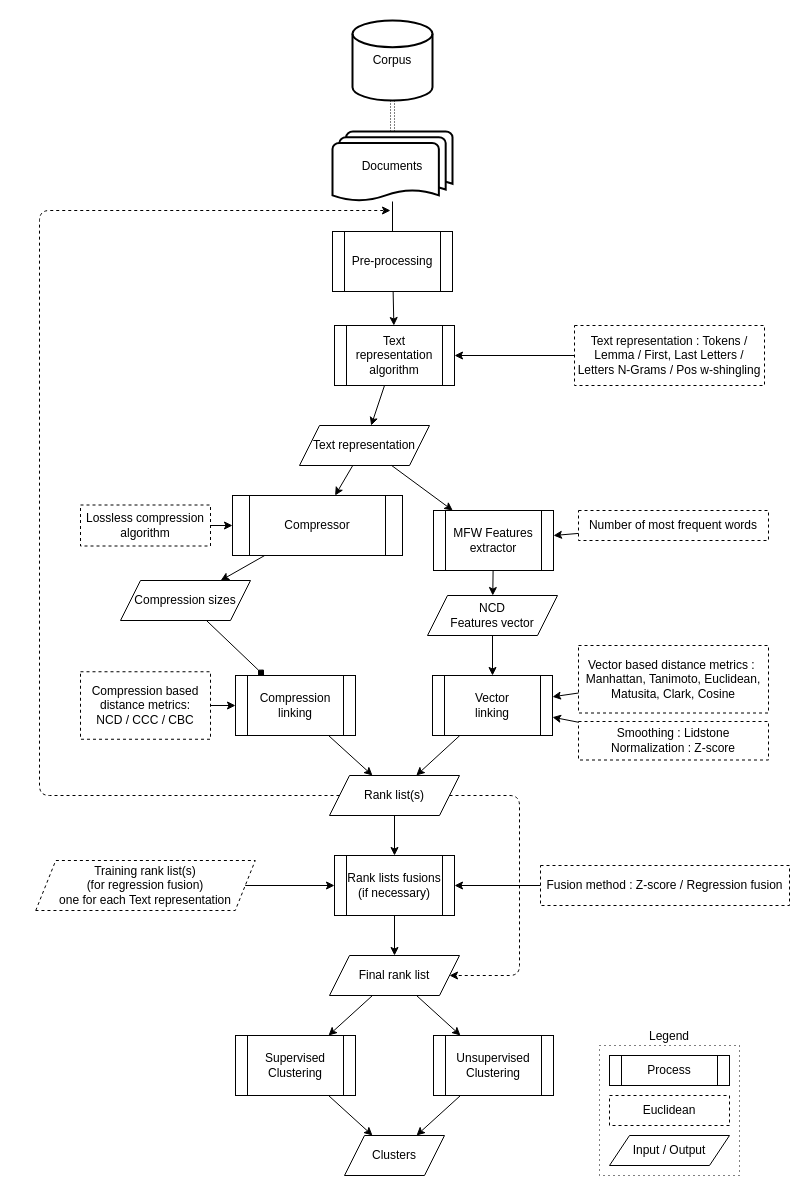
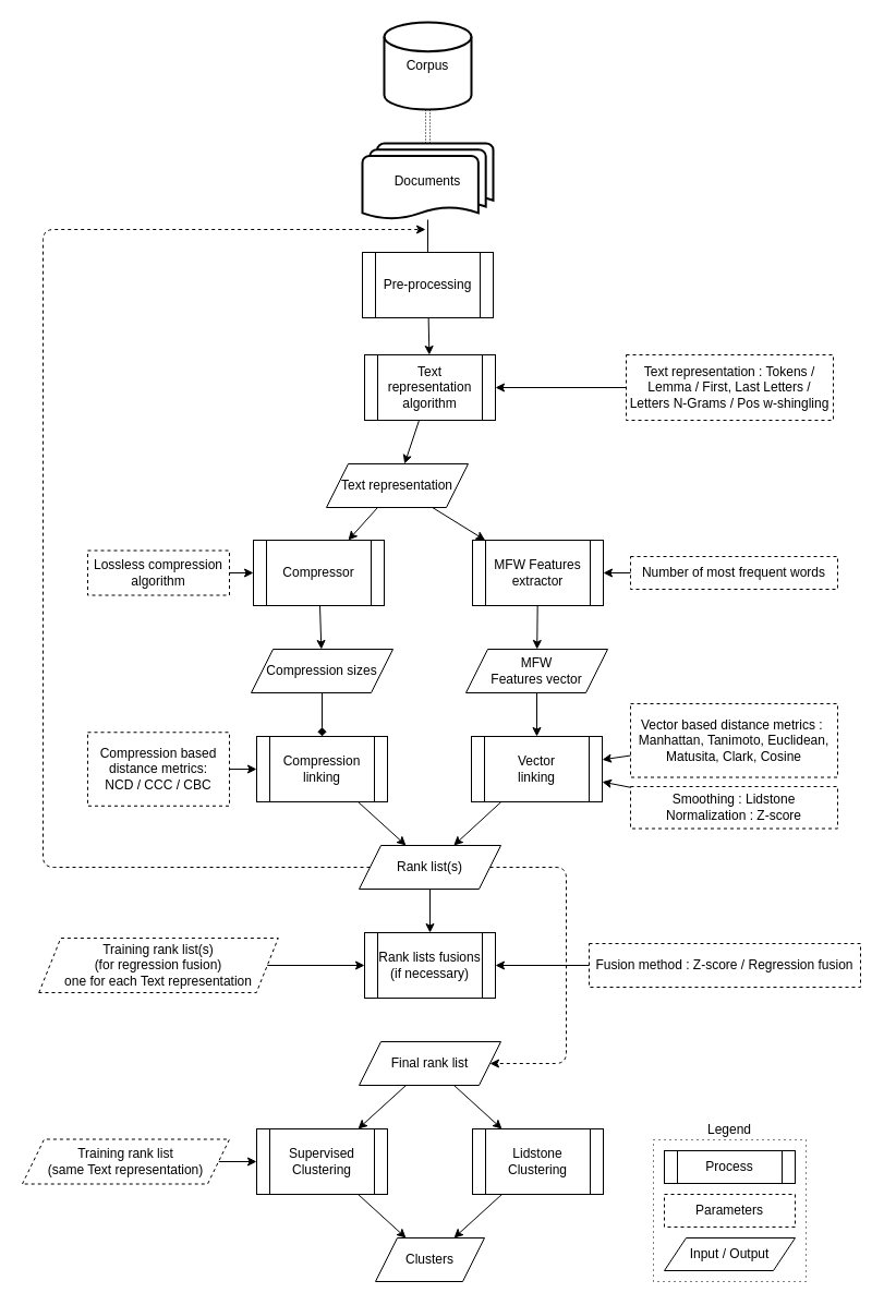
- <mxCell id="25" value="Compressor" style="shape=process;whiteSpace=wrap;html=1;backgroundOutline=1;" parent="1" vertex="1"><mxGeometry x="232" y="495" width="170" height="60" as="geometry" /></mxCell>
+ <mxCell id="25" value="Compressor" style="shape=process;whiteSpace=wrap;html=1;backgroundOutline=1;" parent="1" vertex="1"><mxGeometry x="232" y="495" width="120" height="60" as="geometry" /></mxCell>
- <mxCell id="30" value="MFW Features&lt;br&gt;extractor" style="shape=process;whiteSpace=wrap;html=1;backgroundOutline=1;" parent="1" vertex="1"><mxGeometry x="433" y="510" width="120" height="60" as="geometry" /></mxCell>
+ <mxCell id="30" value="MFW Features&lt;br&gt;extractor" style="shape=process;whiteSpace=wrap;html=1;backgroundOutline=1;" parent="1" vertex="1"><mxGeometry x="433" y="495" width="120" height="60" as="geometry" /></mxCell>
- <mxCell id="24" value="Compression sizes" style="shape=parallelogram;perimeter=parallelogramPerimeter;whiteSpace=wrap;html=1;fixedSize=1;" parent="1" vertex="1"><mxGeometry x="120" y="580" width="130" height="40" as="geometry" /></mxCell>
+ <mxCell id="24" value="Compression sizes" style="shape=parallelogram;perimeter=parallelogramPerimeter;whiteSpace=wrap;html=1;fixedSize=1;" parent="1" vertex="1"><mxGeometry x="230" y="595" width="130" height="40" as="geometry" /></mxCell>
- <mxCell id="7" value="NCD&lt;br&gt;Features vector" style="shape=parallelogram;perimeter=parallelogramPerimeter;whiteSpace=wrap;html=1;fixedSize=1;" parent="1" vertex="1"><mxGeometry x="427" y="595" width="130" height="40" as="geometry" /></mxCell>
+ <mxCell id="7" value="MFW&lt;br&gt;Features vector" style="shape=parallelogram;perimeter=parallelogramPerimeter;whiteSpace=wrap;html=1;fixedSize=1;" parent="1" vertex="1"><mxGeometry x="427" y="595" width="130" height="40" as="geometry" /></mxCell>
- <mxCell id="16" value="" style="endArrow=classic;html=1;" parent="1" source="9" target="10" edge="1"><mxGeometry x="48" y="295" width="50" height="50" as="geometry"><mxPoint x="198" y="969" as="sourcePoint" /><mxPoint x="248" y="919" as="targetPoint" /></mxGeometry></mxCell>
+ <mxCell id="41" value="&lt;span&gt;Training rank list&lt;br&gt;(same Text representation)&lt;br&gt;&lt;/span&gt;" style="shape=parallelogram;perimeter=parallelogramPerimeter;whiteSpace=wrap;html=1;fixedSize=1;dashed=1;" parent="1" vertex="1"><mxGeometry x="20" y="1044.5" width="190" height="41" as="geometry" /></mxCell>
+ <mxCell id="40" value="" style="endArrow=classic;html=1;" parent="1" source="41" target="37" edge="1"><mxGeometry x="48" y="295" width="50" height="50" as="geometry"><mxPoint x="235" y="995" as="sourcePoint" /><mxPoint x="158" y="995" as="targetPoint" /></mxGeometry></mxCell>
- <mxCell id="2" value="Unsupervised Clustering" style="shape=process;whiteSpace=wrap;html=1;backgroundOutline=1;" parent="1" vertex="1"><mxGeometry x="433" y="1035" width="120" height="60" as="geometry" /></mxCell>
+ <mxCell id="2" value="Lidstone Clustering" style="shape=process;whiteSpace=wrap;html=1;backgroundOutline=1;" parent="1" vertex="1"><mxGeometry x="433" y="1035" width="120" height="60" as="geometry" /></mxCell>
- <mxCell id="47" value="Euclidean" style="text;html=1;fillColor=none;align=center;verticalAlign=middle;whiteSpace=wrap;rounded=0;dashed=1;strokeColor=#000000;fontSize=12;spacingLeft=0;" parent="45" vertex="1"><mxGeometry x="10" y="50" width="120" height="30" as="geometry" /></mxCell>
+ <mxCell id="47" value="Parameters" style="text;html=1;fillColor=none;align=center;verticalAlign=middle;whiteSpace=wrap;rounded=0;dashed=1;strokeColor=#000000;fontSize=12;spacingLeft=0;" parent="45" vertex="1"><mxGeometry x="10" y="50" width="120" height="30" as="geometry" /></mxCell>
